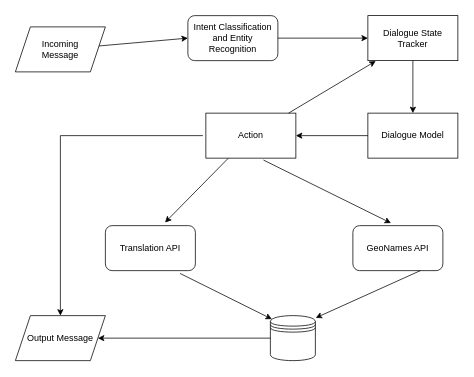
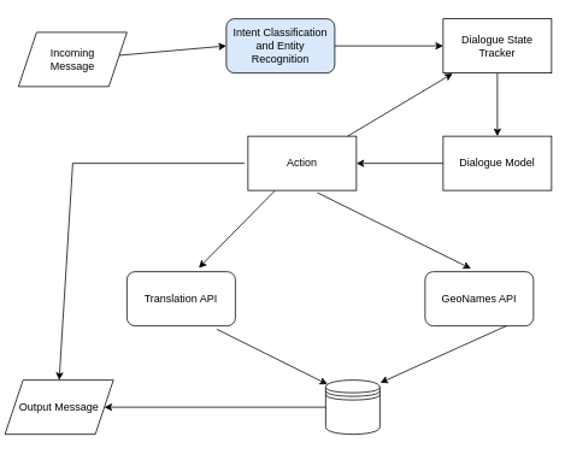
- <mxCell id="3" value="Intent Classification&lt;br&gt;and Entity&lt;br&gt;Recognition" style="rounded=1;whiteSpace=wrap;html=1;" vertex="1" parent="1"><mxGeometry x="250" y="20" width="120" height="60" as="geometry" /></mxCell>
+ <mxCell id="3" value="Intent Classification&lt;br&gt;and Entity&lt;br&gt;Recognition" style="rounded=1;whiteSpace=wrap;html=1;fillColor=#dae8fc;" vertex="1" parent="1"><mxGeometry x="250" y="20" width="120" height="60" as="geometry" /></mxCell>
- <mxCell id="9" value="Output Message" style="shape=parallelogram;perimeter=parallelogramPerimeter;whiteSpace=wrap;html=1;fixedSize=1;" vertex="1" parent="1"><mxGeometry x="20" y="420" width="120" height="60" as="geometry" /></mxCell>
+ <mxCell id="9" value="Output Message" style="shape=parallelogram;perimeter=parallelogramPerimeter;whiteSpace=wrap;html=1;fixedSize=1;" vertex="1" parent="1"><mxGeometry x="5" y="420" width="120" height="60" as="geometry" /></mxCell>
